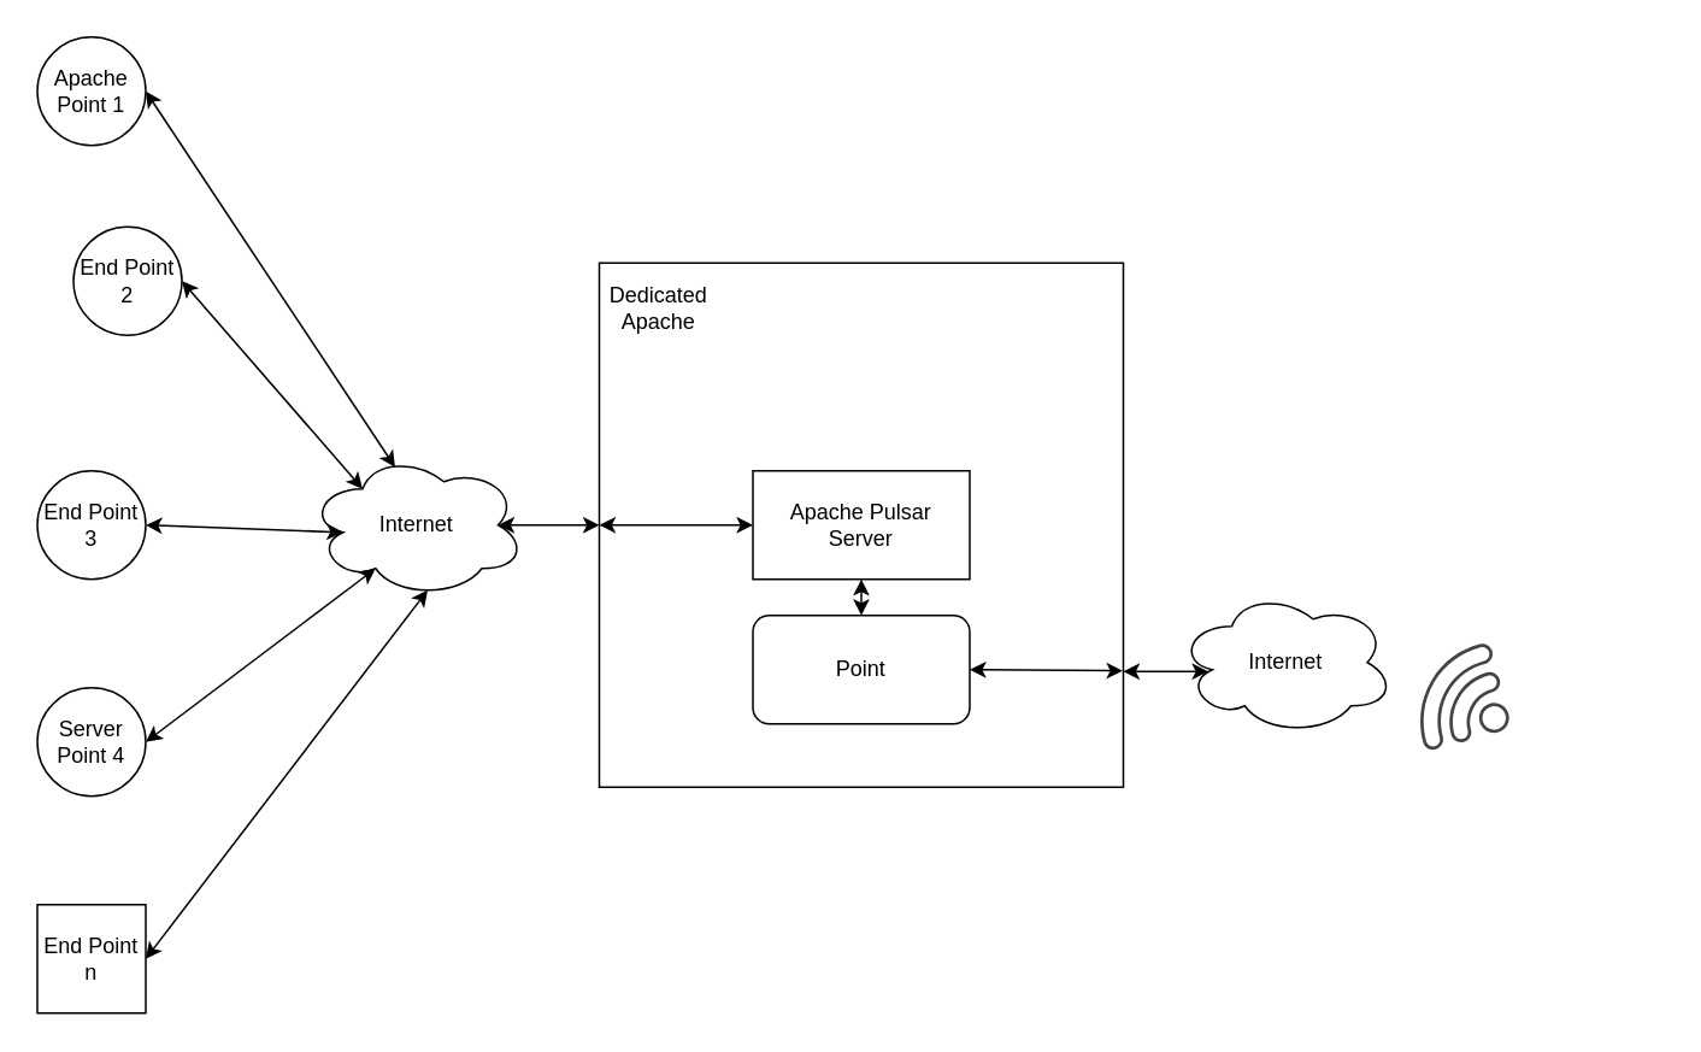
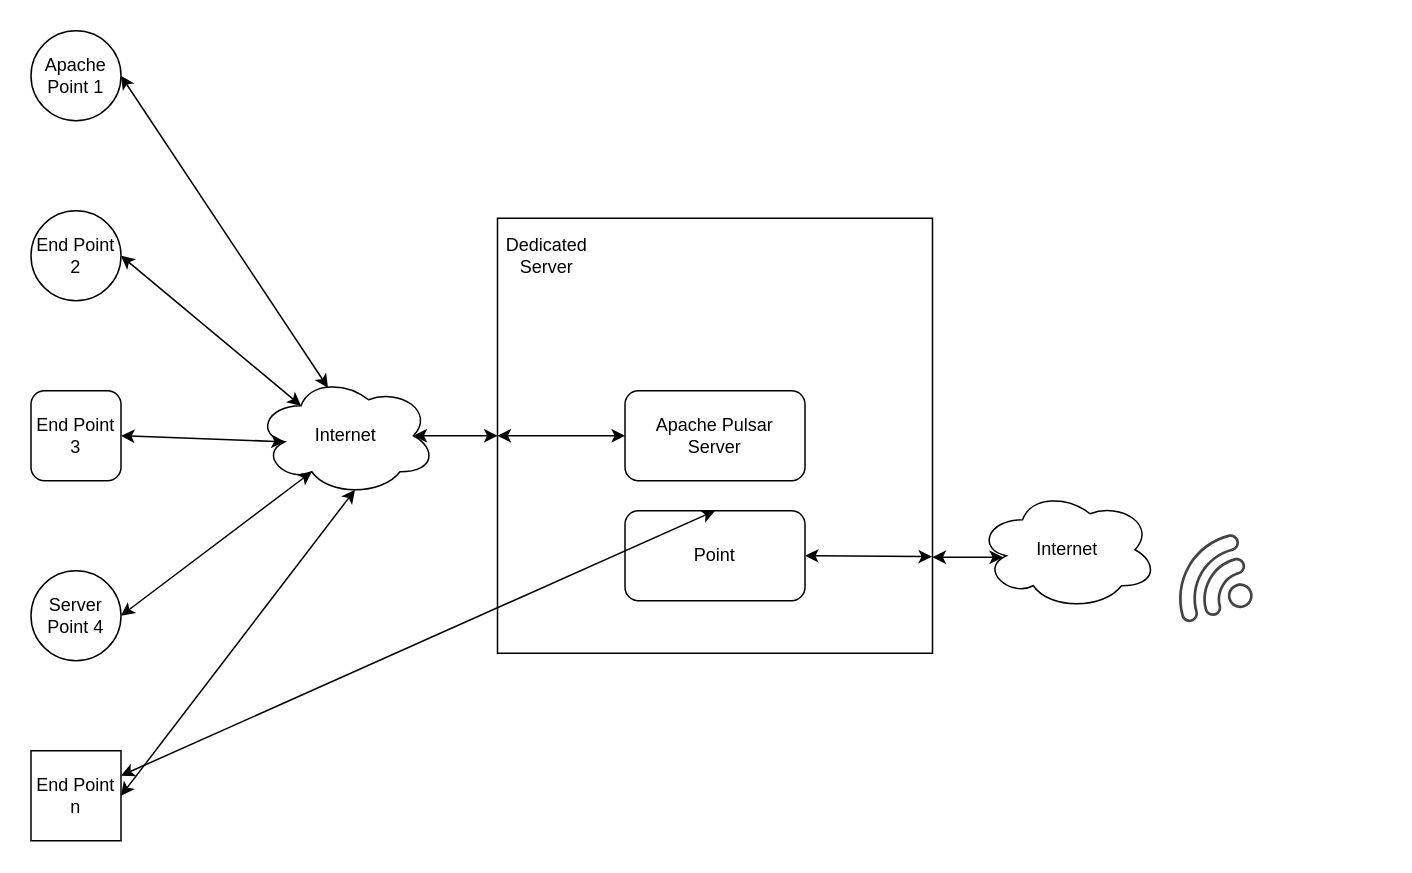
- <mxCell id="3" value="End Point 2" style="ellipse;whiteSpace=wrap;html=1;aspect=fixed;" parent="1" vertex="1"><mxGeometry x="40" y="125" width="60" height="60" as="geometry" /></mxCell>
+ <mxCell id="3" value="End Point 2" style="ellipse;whiteSpace=wrap;html=1;aspect=fixed;" parent="1" vertex="1"><mxGeometry x="20" y="140" width="60" height="60" as="geometry" /></mxCell>
- <mxCell id="24" value="Dedicated&lt;br&gt;Apache" style="text;html=1;strokeColor=none;fillColor=none;align=center;verticalAlign=middle;whiteSpace=wrap;rounded=0;" vertex="1" parent="1"><mxGeometry x="334" y="125" width="60" height="90" as="geometry" /></mxCell>
+ <mxCell id="24" value="Dedicated&lt;br&gt;Server" style="text;html=1;strokeColor=none;fillColor=none;align=center;verticalAlign=middle;whiteSpace=wrap;rounded=0;" vertex="1" parent="1"><mxGeometry x="334" y="125" width="60" height="90" as="geometry" /></mxCell>
- <mxCell id="4" value="End Point 3" style="ellipse;whiteSpace=wrap;html=1;aspect=fixed;" parent="1" vertex="1"><mxGeometry x="20" y="260" width="60" height="60" as="geometry" /></mxCell>
+ <mxCell id="4" value="End Point 3" style="whiteSpace=wrap;html=1;aspect=fixed;rounded=1;" parent="1" vertex="1"><mxGeometry x="20" y="260" width="60" height="60" as="geometry" /></mxCell>
- <mxCell id="14" value="Apache Pulsar &lt;br&gt;Server" style="whiteSpace=wrap;html=1;rounded=0;" parent="1" vertex="1"><mxGeometry x="416" y="260" width="120" height="60" as="geometry" /></mxCell>
+ <mxCell id="14" value="Apache Pulsar &lt;br&gt;Server" style="rounded=1;whiteSpace=wrap;html=1;" parent="1" vertex="1"><mxGeometry x="416" y="260" width="120" height="60" as="geometry" /></mxCell>
- <mxCell id="17" value="" style="endArrow=classic;startArrow=classic;html=1;rounded=0;entryX=0.5;entryY=1;entryDx=0;entryDy=0;exitX=0.5;exitY=0;exitDx=0;exitDy=0;" parent="1" source="16" target="14" edge="1"><mxGeometry width="50" height="50" relative="1" as="geometry"><mxPoint x="241" y="485" as="sourcePoint" /><mxPoint x="261" y="345" as="targetPoint" /></mxGeometry></mxCell>
+ <mxCell id="17" value="" style="endArrow=classic;startArrow=classic;html=1;rounded=0;exitX=0.5;exitY=0;exitDx=0;exitDy=0;" parent="1" source="16" target="6" edge="1"><mxGeometry width="50" height="50" relative="1" as="geometry"><mxPoint x="241" y="485" as="sourcePoint" /><mxPoint x="261" y="345" as="targetPoint" /></mxGeometry></mxCell>
